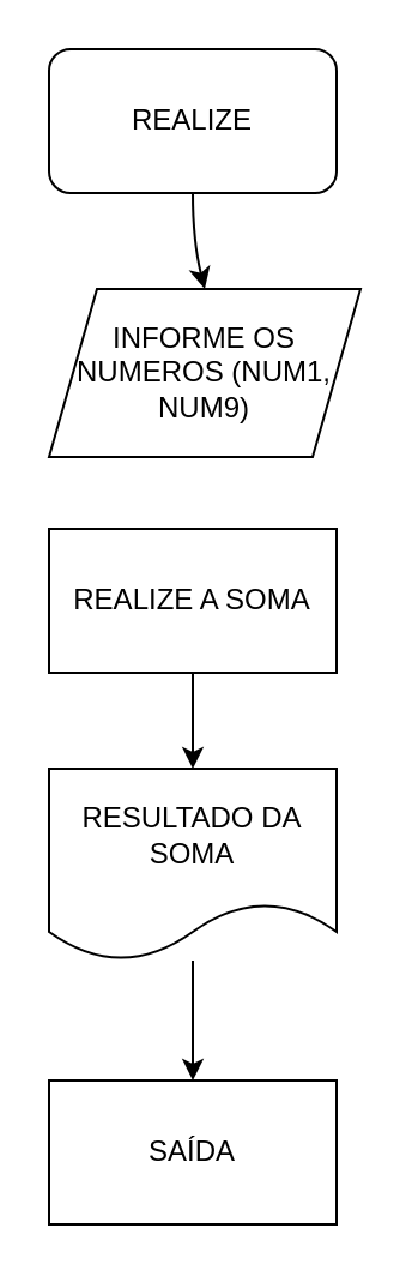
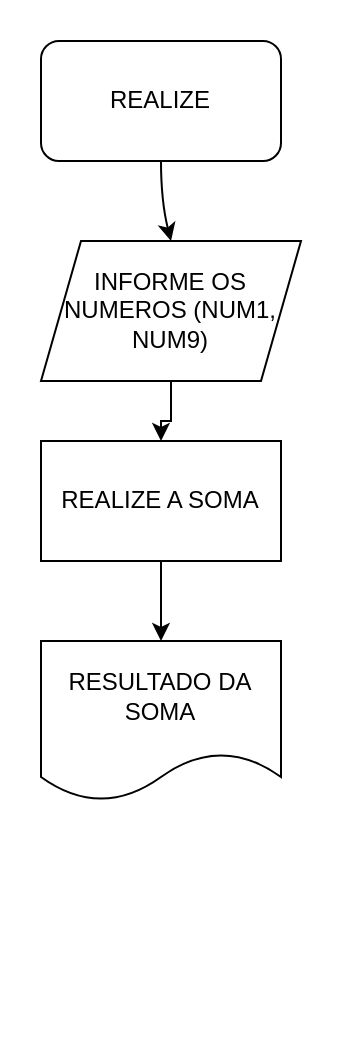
+ <mxCell id="3" value="" style="edgeStyle=orthogonalEdgeStyle;rounded=0;orthogonalLoop=1;jettySize=auto;html=1;" edge="1" parent="1" source="4" target="6"><mxGeometry relative="1" as="geometry" /></mxCell>
- <mxCell id="7" value="" style="edgeStyle=orthogonalEdgeStyle;rounded=0;orthogonalLoop=1;jettySize=auto;html=1;" edge="1" parent="1" source="8" target="10"><mxGeometry relative="1" as="geometry" /></mxCell>
- <mxCell id="10" value="SAÍDA" style="rounded=0;whiteSpace=wrap;html=1;" vertex="1" parent="1"><mxGeometry x="20" y="450" width="120" height="60" as="geometry" /></mxCell>
